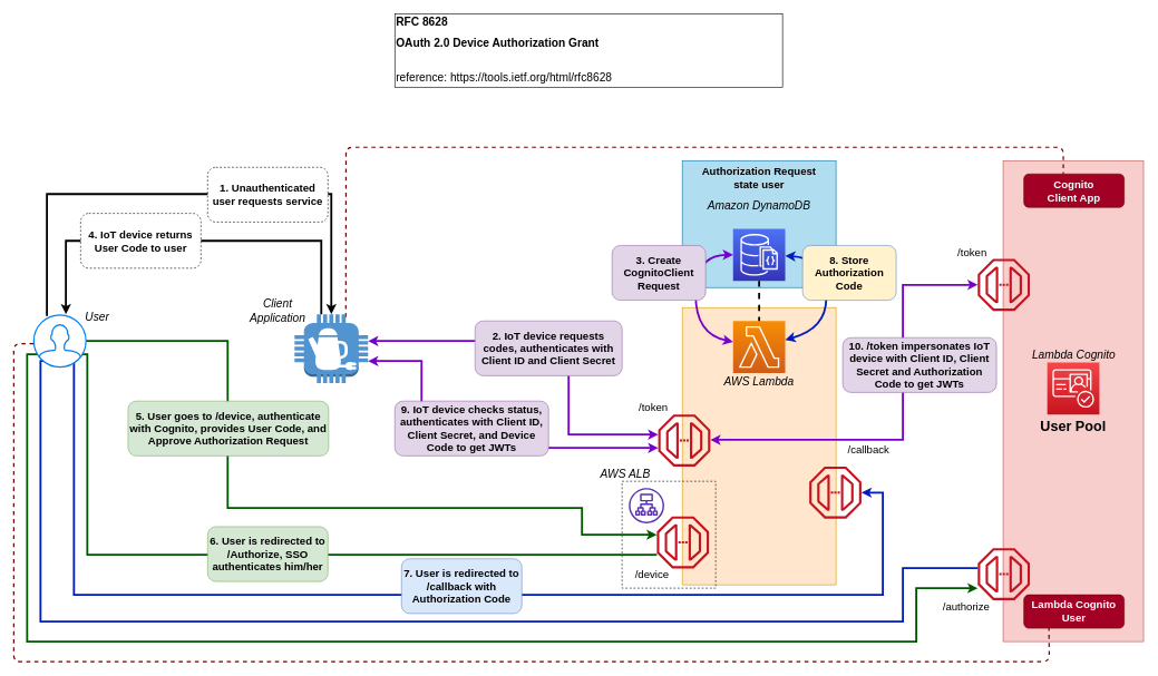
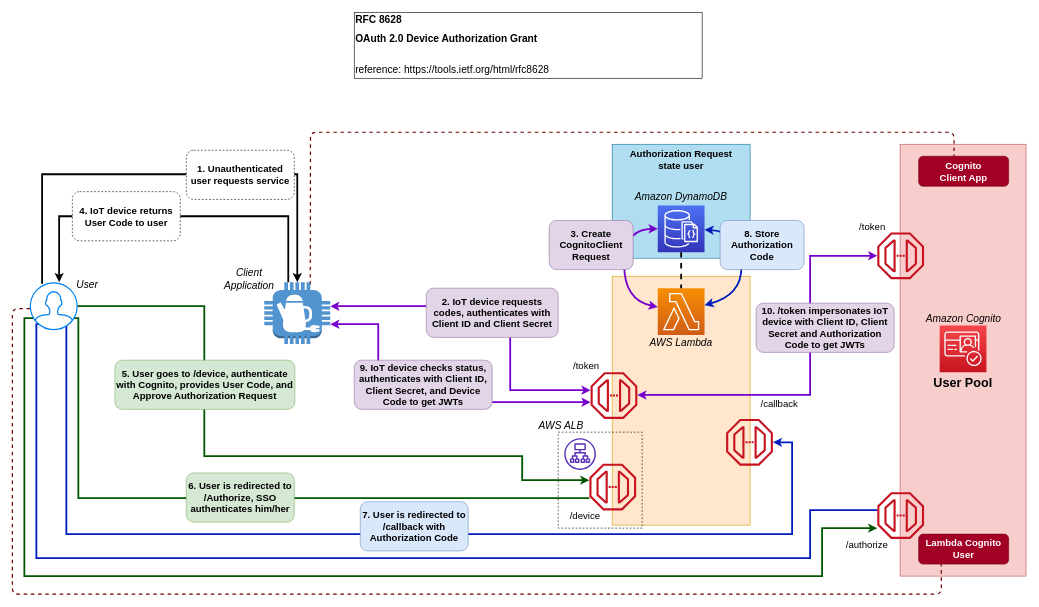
- <mxCell id="50" value="Amazon DynamoDB" style="text;html=1;strokeColor=none;fillColor=none;align=center;verticalAlign=middle;whiteSpace=wrap;rounded=0;fontSize=17;fontStyle=2" vertex="1" parent="1"><mxGeometry x="1035" y="299" width="200" height="20" as="geometry" /></mxCell>
+ <mxCell id="50" value="Amazon DynamoDB" style="text;html=1;strokeColor=none;fillColor=none;align=center;verticalAlign=middle;whiteSpace=wrap;rounded=0;fontSize=17;fontStyle=2" vertex="1" parent="1"><mxGeometry x="1035" y="319" width="200" height="20" as="geometry" /></mxCell>
- <mxCell id="47" value="8. Store Authorization Code " style="rounded=1;whiteSpace=wrap;html=1;fontSize=16;align=center;fillColor=#fff2cc;strokeColor=#6c8ebf;fontStyle=1;" vertex="1" parent="1"><mxGeometry x="1200" y="367" width="140" height="82" as="geometry" /></mxCell>
+ <mxCell id="47" value="8. Store Authorization Code " style="rounded=1;whiteSpace=wrap;html=1;fontSize=16;align=center;fillColor=#dae8fc;strokeColor=#6c8ebf;fontStyle=1" vertex="1" parent="1"><mxGeometry x="1200" y="367" width="140" height="82" as="geometry" /></mxCell>
- <mxCell id="48" value="Lambda Cognito" style="text;html=1;strokeColor=none;fillColor=none;align=center;verticalAlign=middle;whiteSpace=wrap;rounded=0;fontSize=17;fontStyle=2" vertex="1" parent="1"><mxGeometry x="1506" y="522" width="200" height="20" as="geometry" /></mxCell>
+ <mxCell id="48" value="Amazon Cognito" style="text;html=1;strokeColor=none;fillColor=none;align=center;verticalAlign=middle;whiteSpace=wrap;rounded=0;fontSize=17;fontStyle=2" vertex="1" parent="1"><mxGeometry x="1506" y="522" width="200" height="20" as="geometry" /></mxCell>
